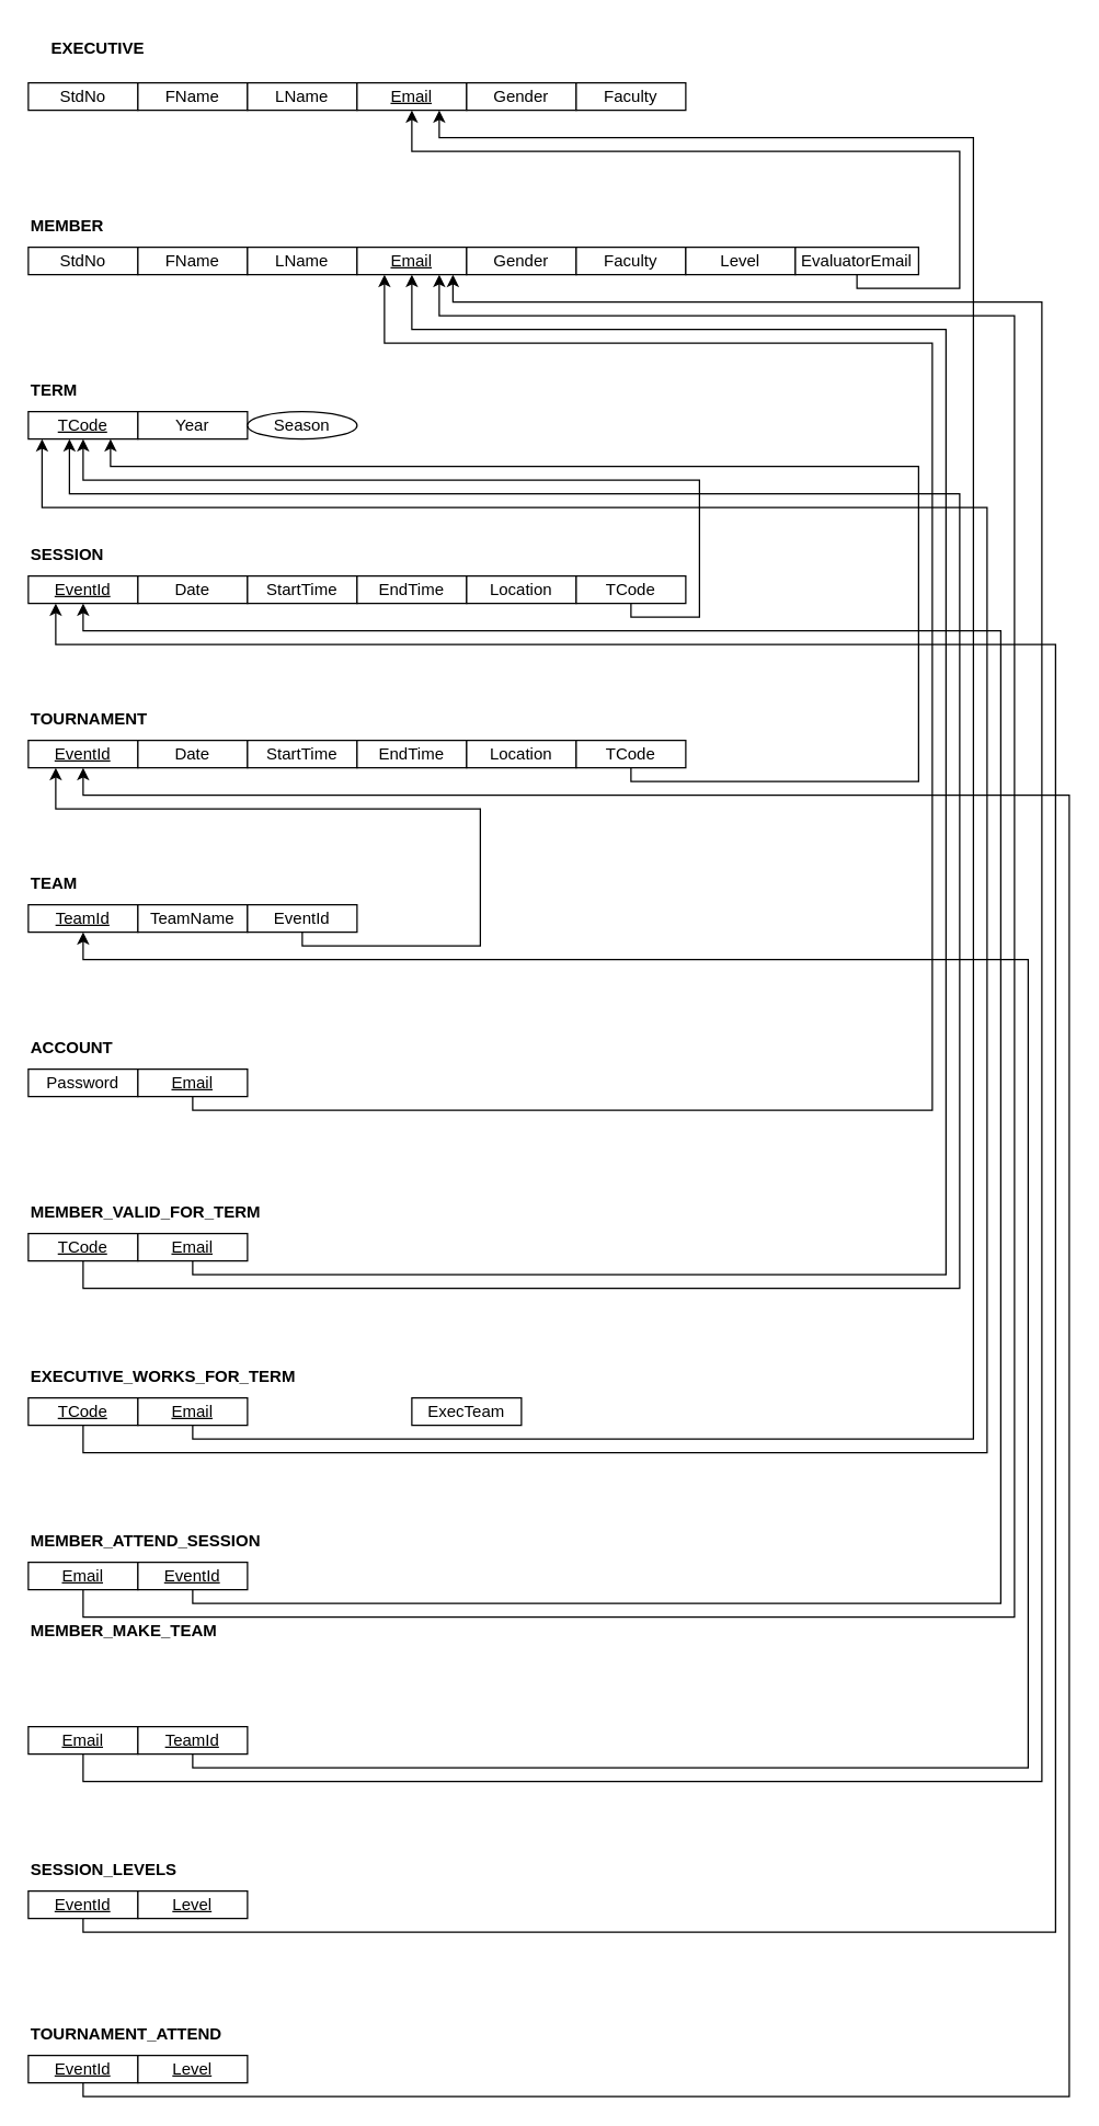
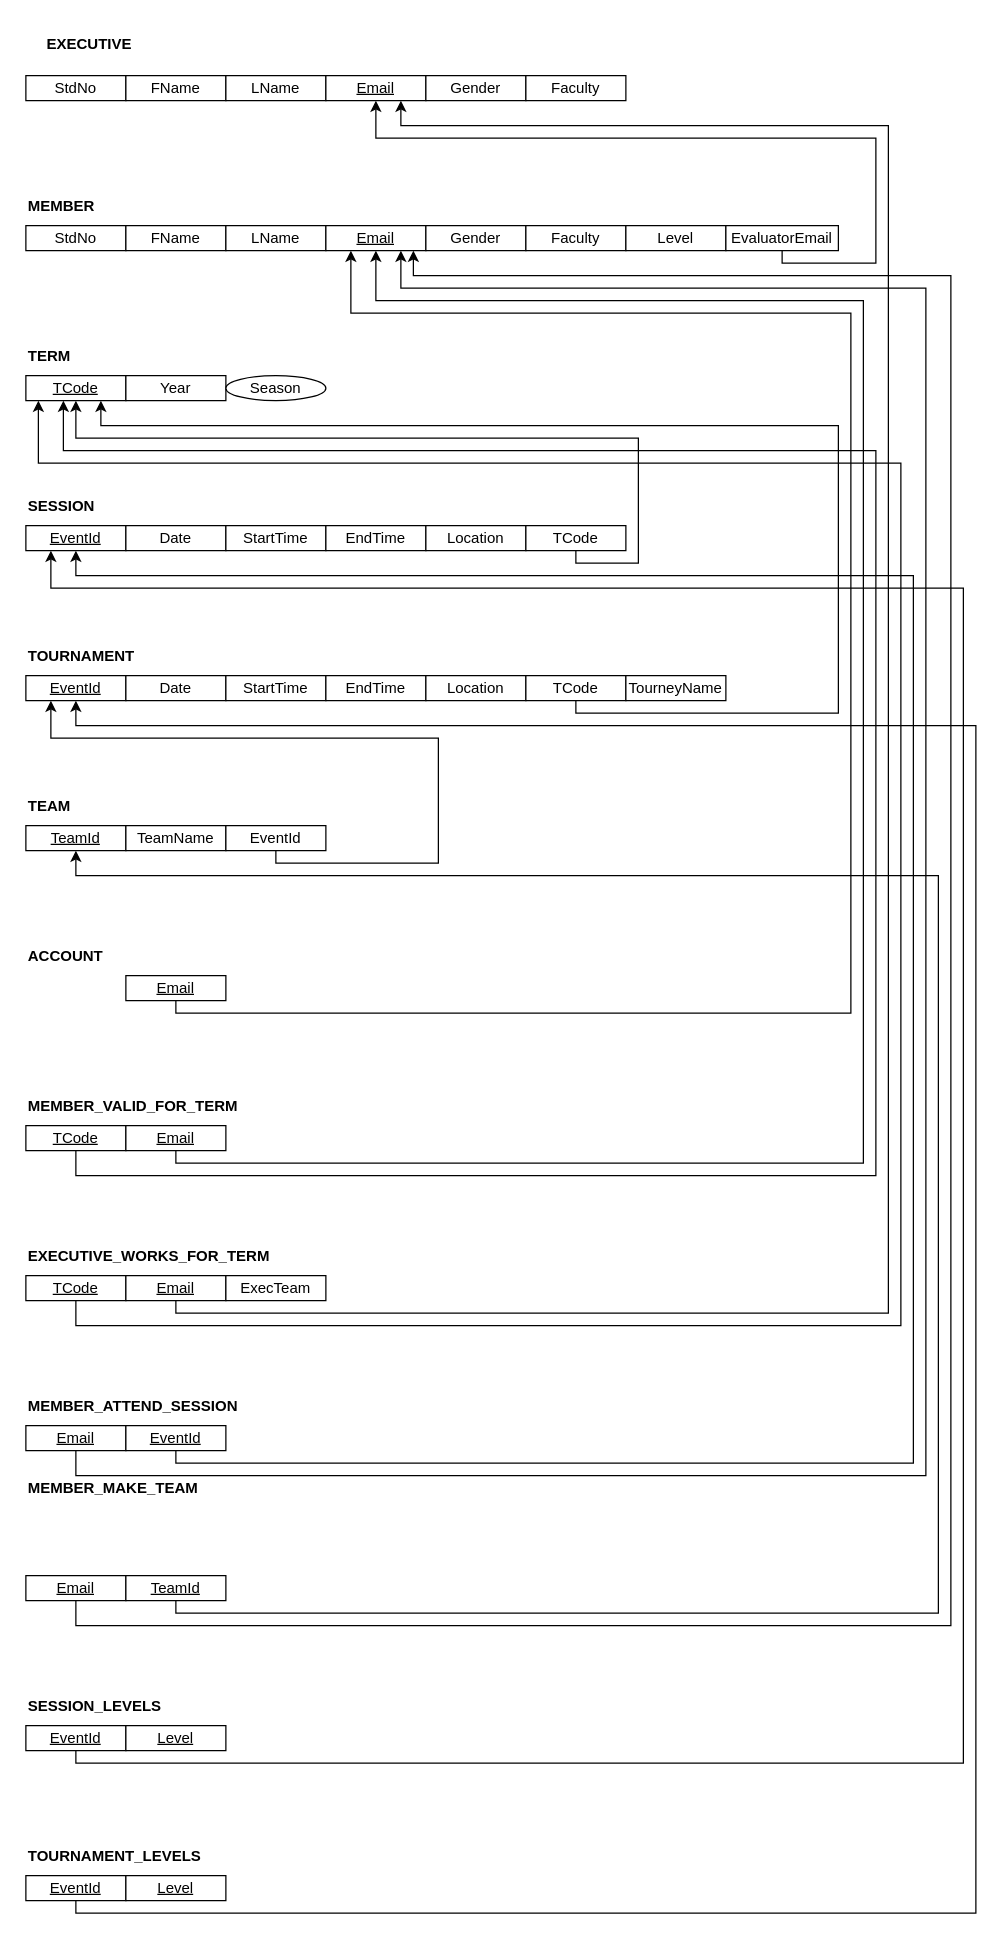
+ <mxCell id="70" value="TourneyName" style="whiteSpace=wrap;html=1;fontStyle=0" parent="1" vertex="1"><mxGeometry x="500" y="540" width="80" height="20" as="geometry" /></mxCell>
- <mxCell id="23" value="Password" style="whiteSpace=wrap;html=1;fontStyle=0" parent="1" vertex="1"><mxGeometry x="20" y="780" width="80" height="20" as="geometry" /></mxCell>
- <mxCell id="77" value="ExecTeam" style="whiteSpace=wrap;html=1;" parent="1" vertex="1"><mxGeometry x="300" y="1020" width="80" height="20" as="geometry" /></mxCell>
+ <mxCell id="77" value="ExecTeam" style="whiteSpace=wrap;html=1;" parent="1" vertex="1"><mxGeometry x="180" y="1020" width="80" height="20" as="geometry" /></mxCell>
- <mxCell id="71" value="&lt;b&gt;TOURNAMENT_ATTEND&lt;/b&gt;" style="text;html=1;align=left;verticalAlign=middle;resizable=0;points=[];autosize=1;strokeColor=none;fillColor=none;" parent="1" vertex="1"><mxGeometry x="20" y="1470" width="160" height="30" as="geometry" /></mxCell>
+ <mxCell id="71" value="&lt;b&gt;TOURNAMENT_LEVELS&lt;/b&gt;" style="text;html=1;align=left;verticalAlign=middle;resizable=0;points=[];autosize=1;strokeColor=none;fillColor=none;" parent="1" vertex="1"><mxGeometry x="20" y="1470" width="160" height="30" as="geometry" /></mxCell>
